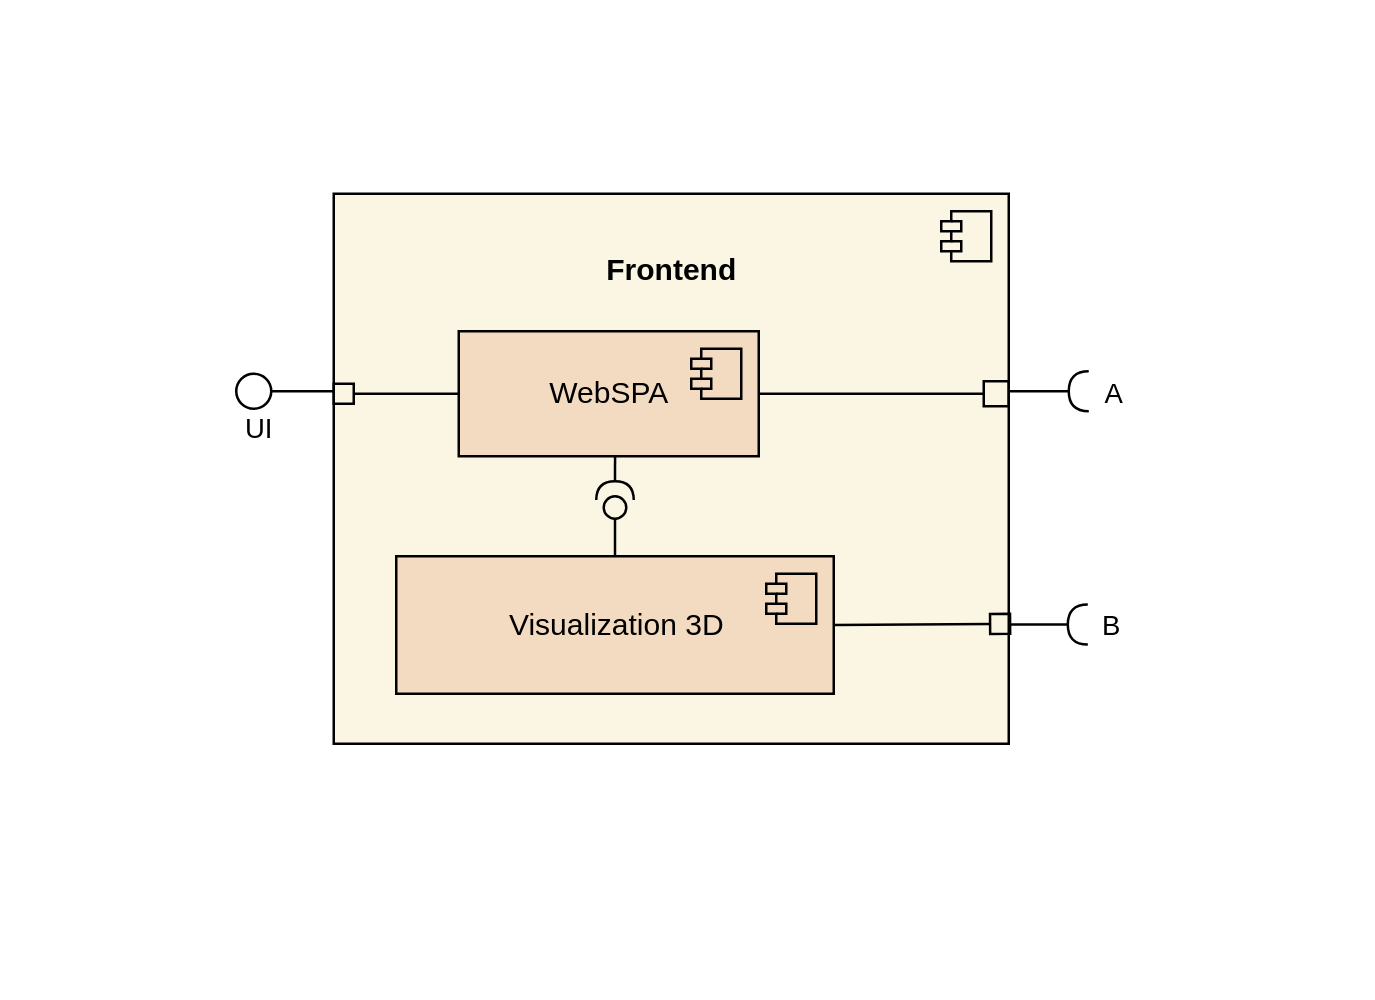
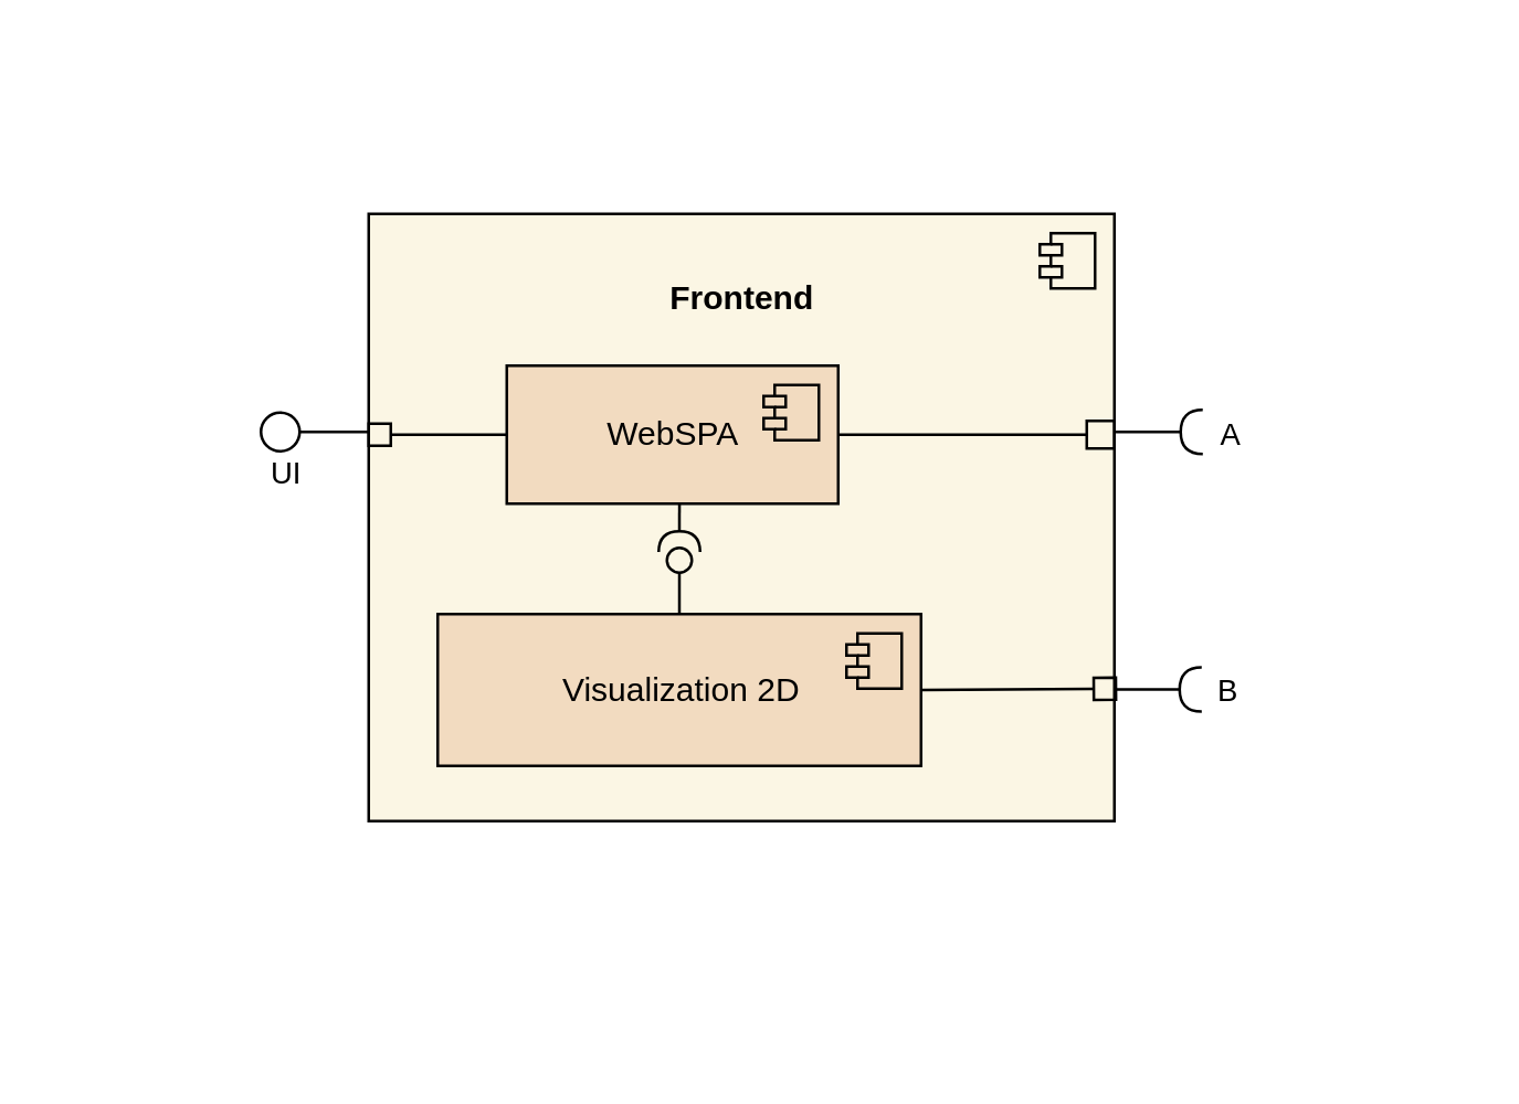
- <mxCell id="11" value="Visualization 3D" style="html=1;dropTarget=0;fillColor=#f2dbc0;strokeColor=#000000;fontColor=#000000;" parent="1" vertex="1"><mxGeometry x="158" y="222" width="175" height="55" as="geometry" /></mxCell>
+ <mxCell id="11" value="Visualization 2D" style="html=1;dropTarget=0;fillColor=#f2dbc0;strokeColor=#000000;fontColor=#000000;" parent="1" vertex="1"><mxGeometry x="158" y="222" width="175" height="55" as="geometry" /></mxCell>
